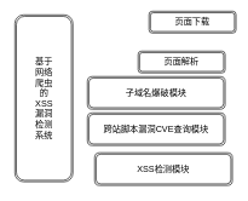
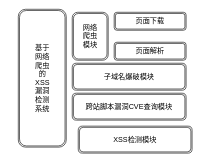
- <mxCell id="4" value="页面下载&lt;br&gt;" style="shape=ext;double=1;rounded=1;whiteSpace=wrap;html=1;" parent="1" vertex="1"><mxGeometry x="205" y="15" width="120" height="30" as="geometry" /></mxCell>
+ <mxCell id="4" value="页面下载&lt;br&gt;" style="shape=ext;double=1;rounded=1;whiteSpace=wrap;html=1;" parent="1" vertex="1"><mxGeometry x="190" y="20" width="120" height="30" as="geometry" /></mxCell>
+ <mxCell id="3" value="网络&lt;br&gt;爬虫&lt;br&gt;模块&lt;br&gt;" style="shape=ext;double=1;rounded=1;whiteSpace=wrap;html=1;" parent="1" vertex="1"><mxGeometry x="120" y="20" width="60" height="80" as="geometry" /></mxCell>
- <mxCell id="2" value="基于&lt;br&gt;网络&lt;br&gt;爬虫&lt;br&gt;的&lt;br&gt;XSS&lt;br&gt;漏洞&lt;br&gt;检测&lt;br&gt;系统" style="shape=ext;double=1;rounded=1;html=1;verticalAlign=middle;horizontal=1;" parent="1" vertex="1"><mxGeometry x="20" y="20" width="80" height="230" as="geometry" /></mxCell>
+ <mxCell id="2" value="基于&lt;br&gt;网络&lt;br&gt;爬虫&lt;br&gt;的&lt;br&gt;XSS&lt;br&gt;漏洞&lt;br&gt;检测&lt;br&gt;系统" style="shape=ext;double=1;rounded=1;html=1;verticalAlign=middle;horizontal=1;" parent="1" vertex="1"><mxGeometry x="30" y="15" width="80" height="230" as="geometry" /></mxCell>
